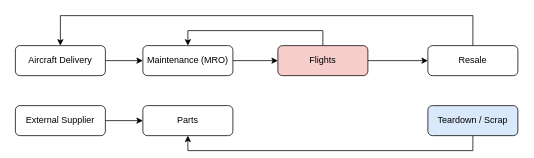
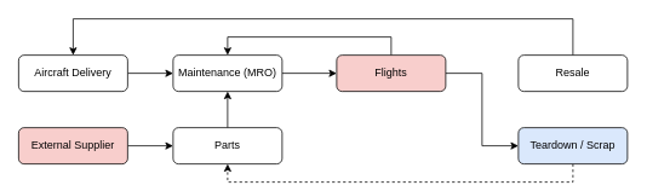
- <mxCell id="5" style="edgeStyle=orthogonalEdgeStyle;rounded=0;orthogonalLoop=1;jettySize=auto;html=1;exitX=1;exitY=0.5;exitDx=0;exitDy=0;entryX=0;entryY=0.5;entryDx=0;entryDy=0;" edge="1" parent="1" source="7" target="9"><mxGeometry relative="1" as="geometry" /></mxCell>
+ <mxCell id="16" style="edgeStyle=orthogonalEdgeStyle;rounded=0;orthogonalLoop=1;jettySize=auto;html=1;exitX=0.5;exitY=0;exitDx=0;exitDy=0;" edge="1" parent="1" source="17" target="11"><mxGeometry relative="1" as="geometry" /></mxCell>
- <mxCell id="15" value="External Supplier" style="rounded=1;whiteSpace=wrap;html=1;fontSize=12;glass=0;strokeWidth=1;shadow=0;" vertex="1" parent="1"><mxGeometry x="20" y="140" width="120" height="40" as="geometry" /></mxCell>
+ <mxCell id="15" value="External Supplier" style="rounded=1;whiteSpace=wrap;html=1;fontSize=12;glass=0;strokeWidth=1;shadow=0;fillColor=#f8cecc;" vertex="1" parent="1"><mxGeometry x="20" y="140" width="120" height="40" as="geometry" /></mxCell>
+ <mxCell id="6" style="edgeStyle=orthogonalEdgeStyle;rounded=0;orthogonalLoop=1;jettySize=auto;html=1;exitX=1;exitY=0.5;exitDx=0;exitDy=0;entryX=0;entryY=0.5;entryDx=0;entryDy=0;" edge="1" parent="1" source="7" target="13"><mxGeometry relative="1" as="geometry" /></mxCell>
- <mxCell id="12" style="edgeStyle=orthogonalEdgeStyle;rounded=0;orthogonalLoop=1;jettySize=auto;html=1;exitX=0.5;exitY=1;exitDx=0;exitDy=0;entryX=0.5;entryY=1;entryDx=0;entryDy=0;" edge="1" parent="1" source="13" target="17"><mxGeometry relative="1" as="geometry" /></mxCell>
+ <mxCell id="12" style="edgeStyle=orthogonalEdgeStyle;rounded=0;orthogonalLoop=1;jettySize=auto;html=1;exitX=0.5;exitY=1;exitDx=0;exitDy=0;entryX=0.5;entryY=1;entryDx=0;entryDy=0;dashed=1;" edge="1" parent="1" source="13" target="17"><mxGeometry relative="1" as="geometry" /></mxCell>
